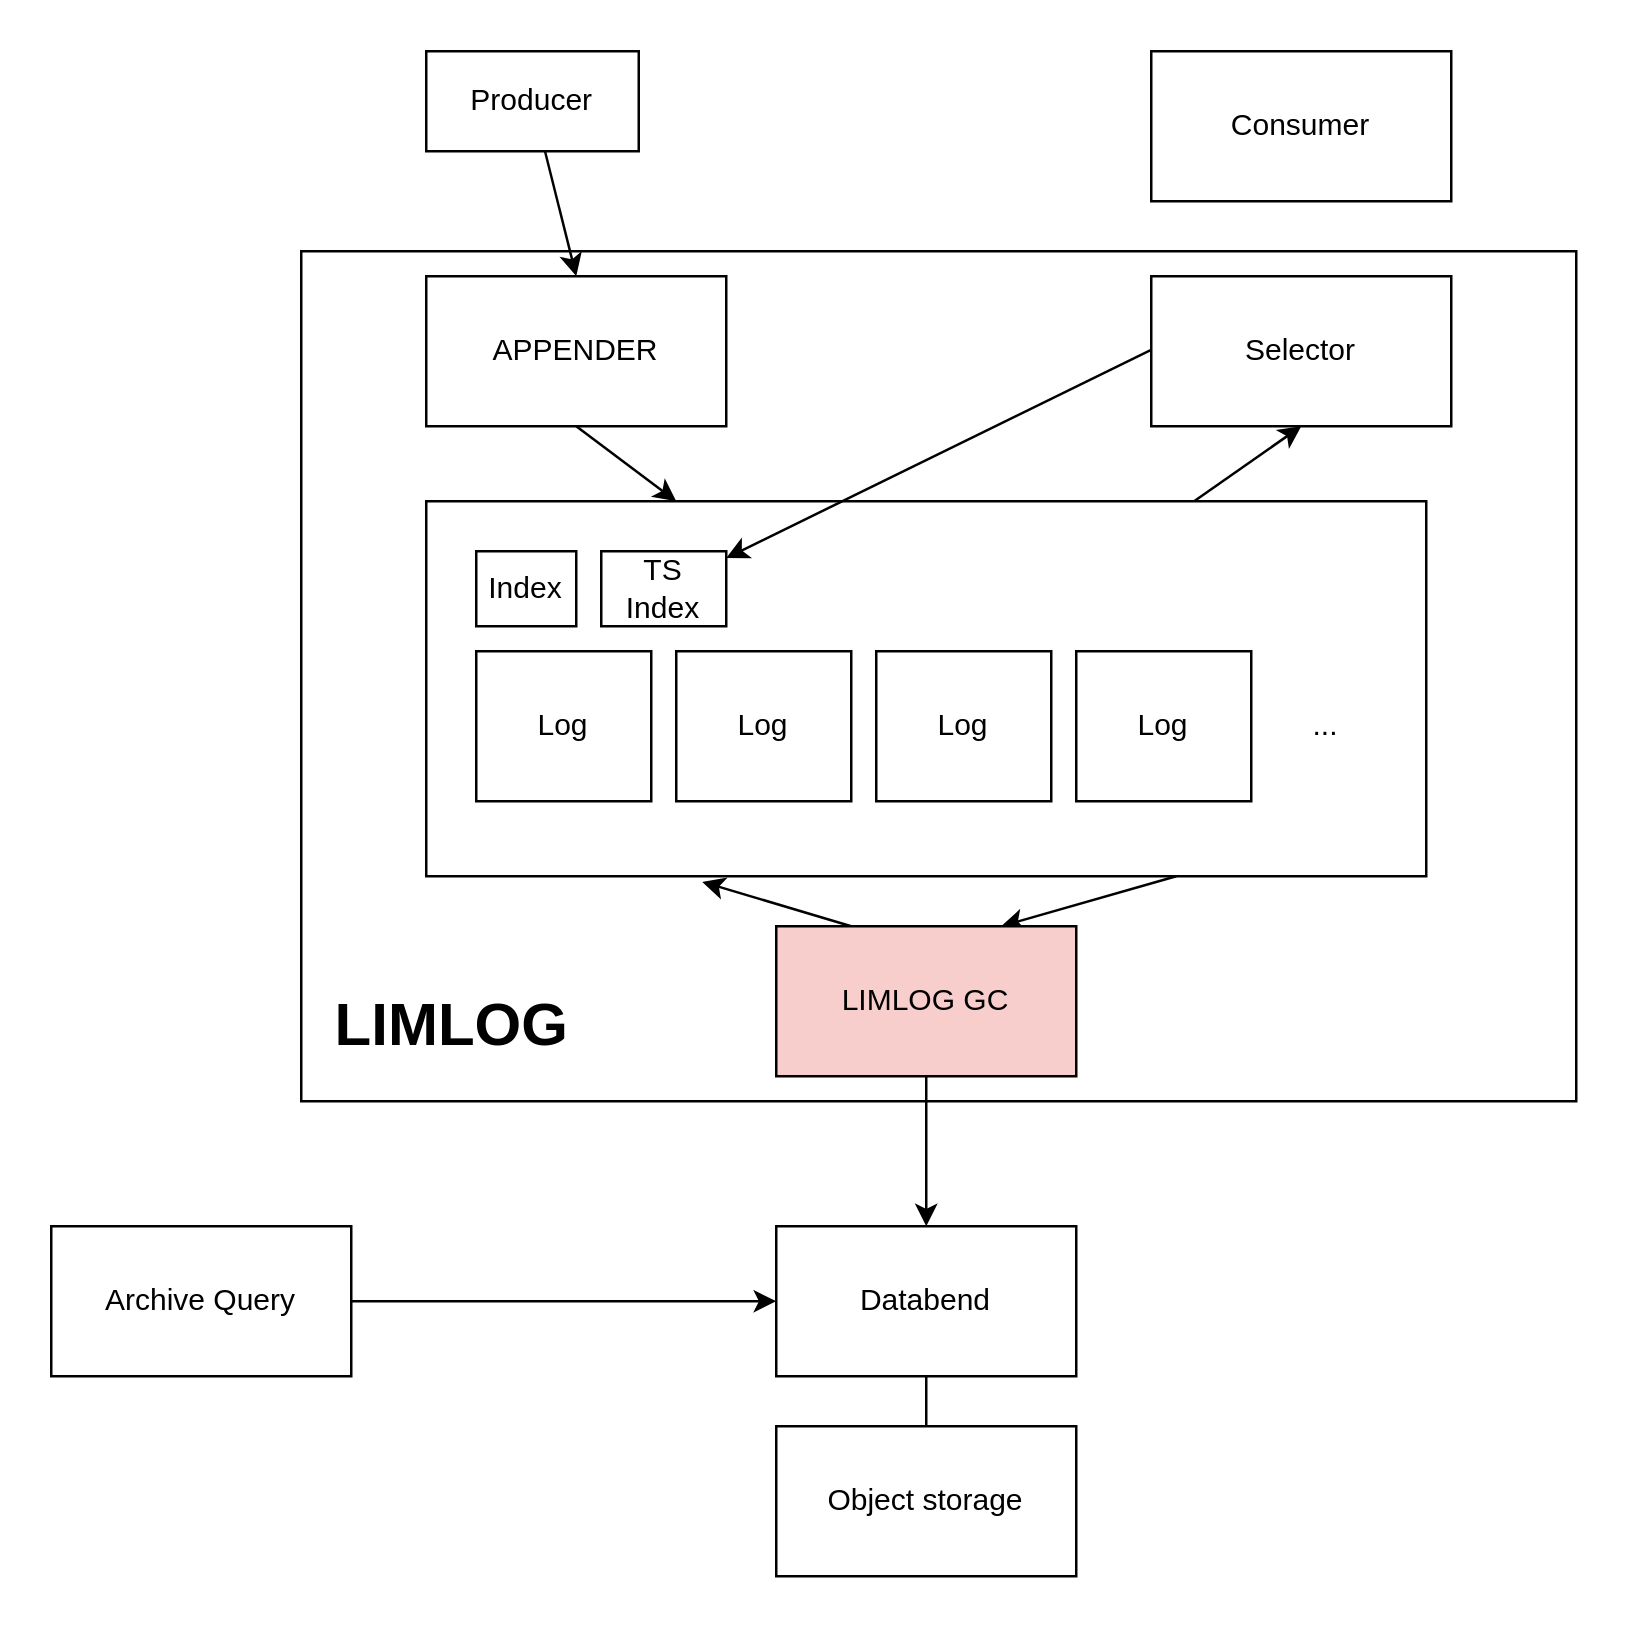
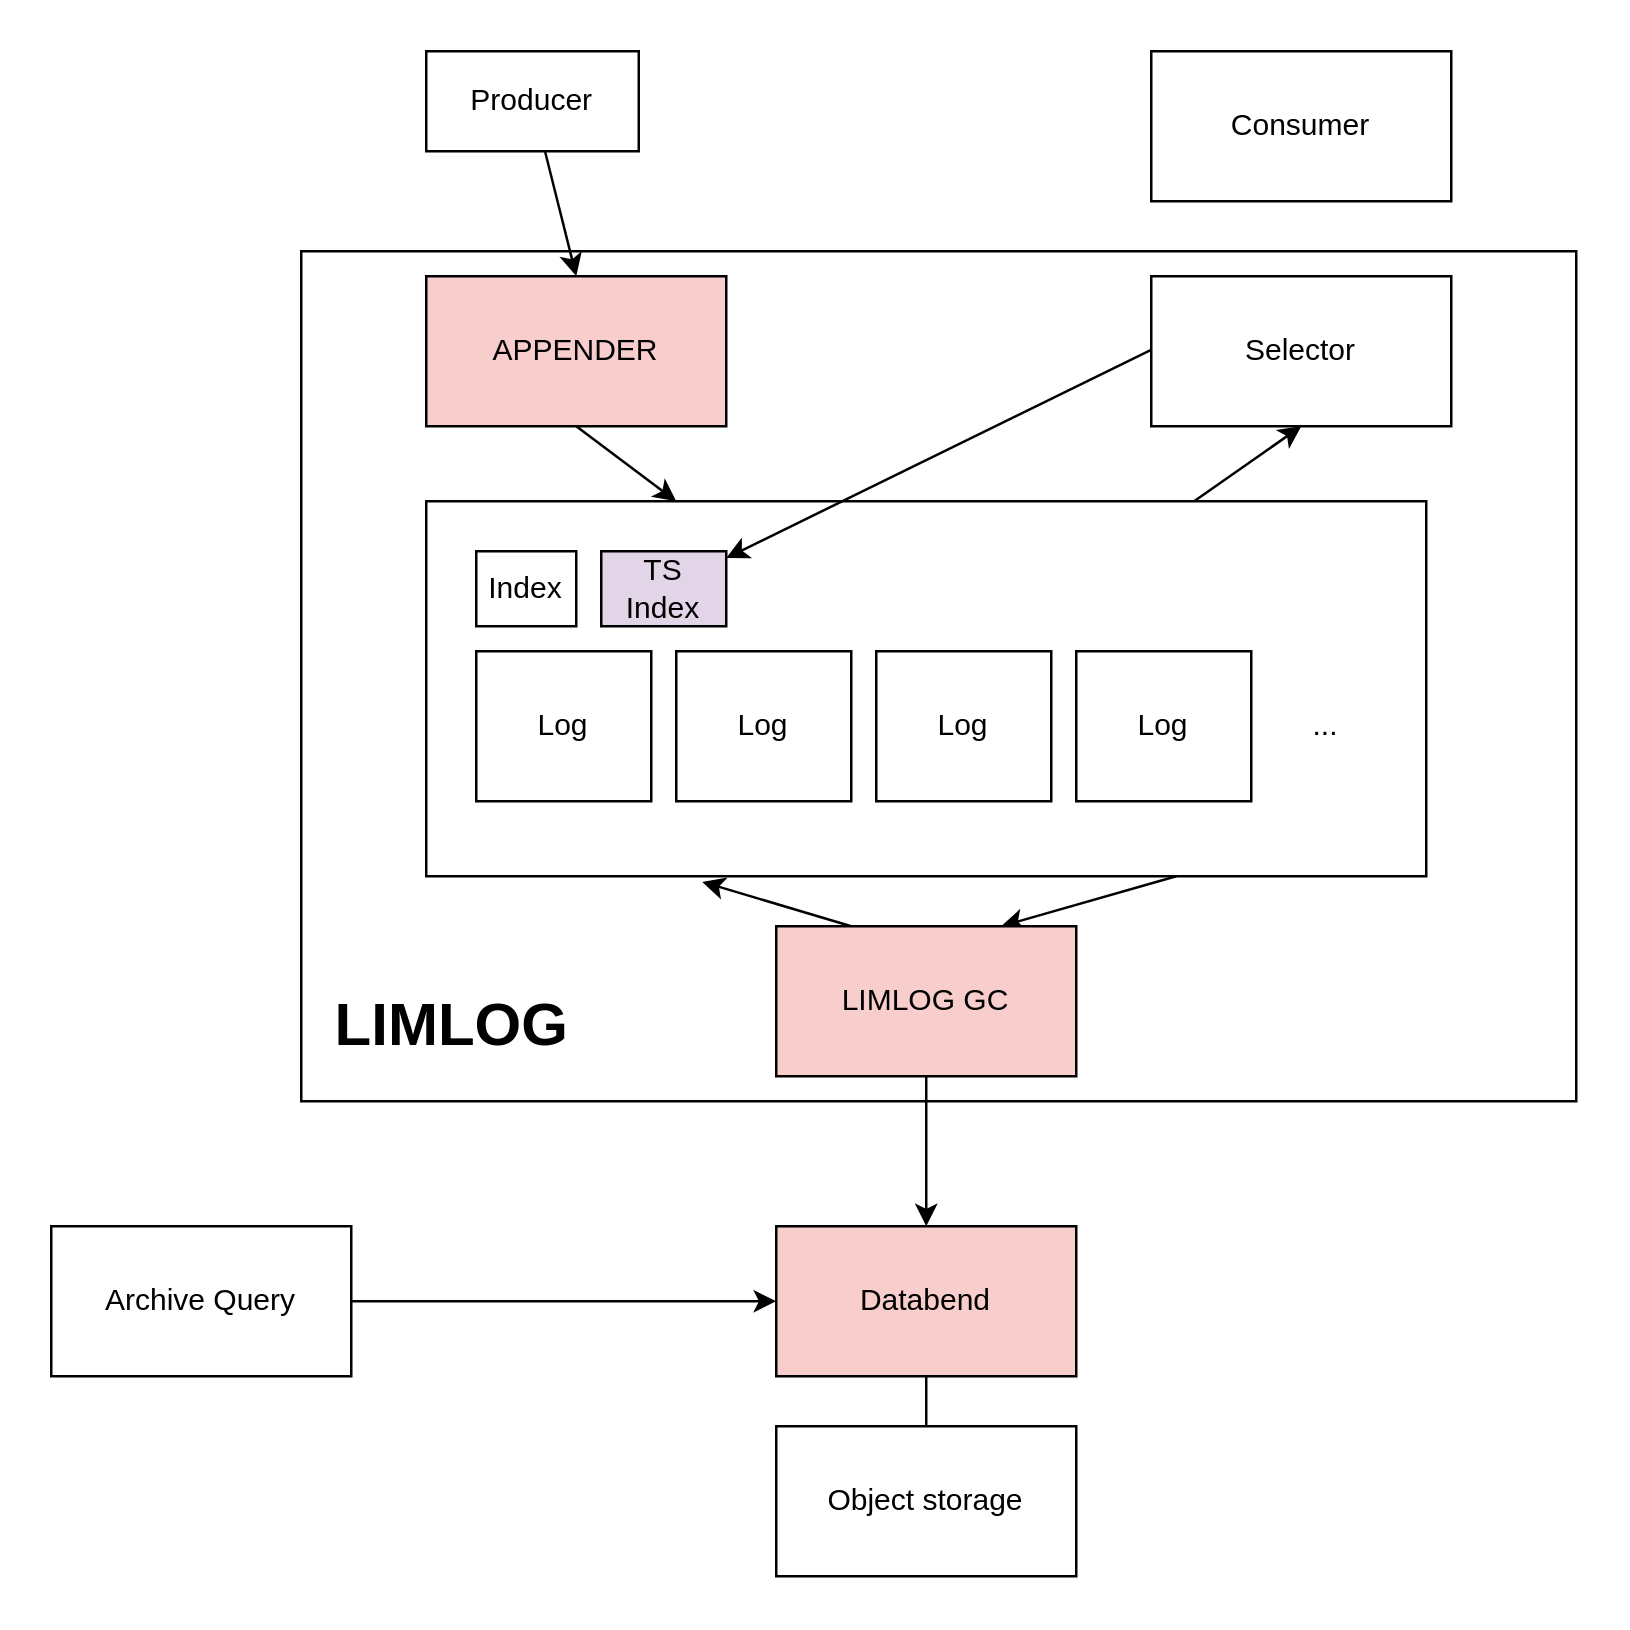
- <mxCell id="4" value="APPENDER" style="rounded=0;whiteSpace=wrap;html=1;" vertex="1" parent="1"><mxGeometry x="170" y="110" width="120" height="60" as="geometry" /></mxCell>
+ <mxCell id="4" value="APPENDER" style="rounded=0;whiteSpace=wrap;html=1;fillColor=#f8cecc;" vertex="1" parent="1"><mxGeometry x="170" y="110" width="120" height="60" as="geometry" /></mxCell>
- <mxCell id="11" value="TS Index" style="rounded=0;whiteSpace=wrap;html=1;" vertex="1" parent="1"><mxGeometry x="240" y="220" width="50" height="30" as="geometry" /></mxCell>
+ <mxCell id="11" value="TS Index" style="rounded=0;whiteSpace=wrap;html=1;fillColor=#e1d5e7;" vertex="1" parent="1"><mxGeometry x="240" y="220" width="50" height="30" as="geometry" /></mxCell>
- <mxCell id="21" value="Databend" style="rounded=0;whiteSpace=wrap;html=1;" vertex="1" parent="1"><mxGeometry x="310" y="490" width="120" height="60" as="geometry" /></mxCell>
+ <mxCell id="21" value="Databend" style="rounded=0;whiteSpace=wrap;html=1;fillColor=#f8cecc;" vertex="1" parent="1"><mxGeometry x="310" y="490" width="120" height="60" as="geometry" /></mxCell>
